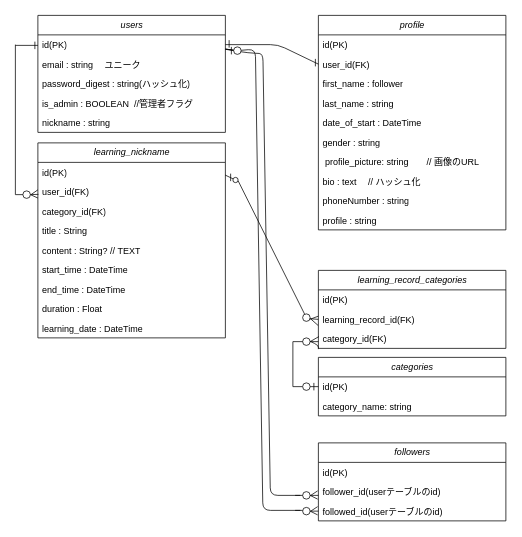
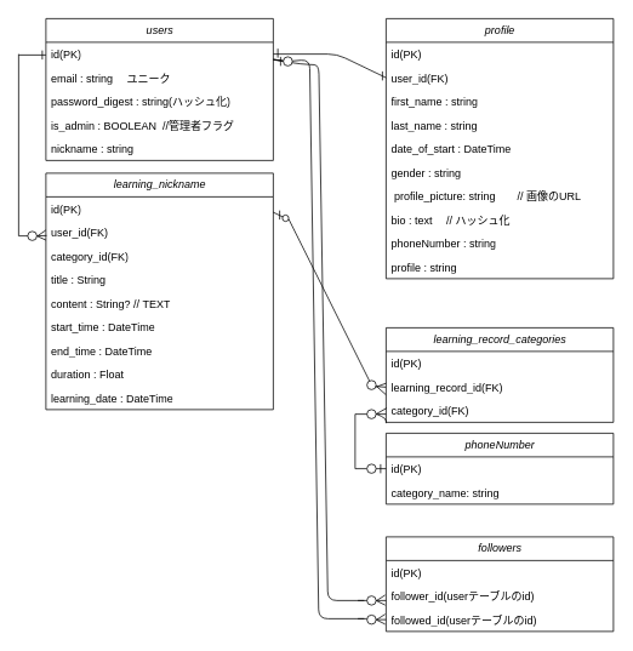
- <mxCell id="11" value="&lt;span style=&quot;color: rgb(0, 0, 0);&quot;&gt;first_name&amp;nbsp;: follower&lt;/span&gt;" style="text;strokeColor=none;fillColor=none;align=left;verticalAlign=top;spacingLeft=4;spacingRight=4;overflow=hidden;rotatable=0;points=[[0,0.5],[1,0.5]];portConstraint=eastwest;whiteSpace=wrap;html=1;" vertex="1" parent="8"><mxGeometry y="78" width="250" height="26" as="geometry" /></mxCell>
+ <mxCell id="11" value="&lt;span style=&quot;color: rgb(0, 0, 0);&quot;&gt;first_name&amp;nbsp;: string&lt;/span&gt;" style="text;strokeColor=none;fillColor=none;align=left;verticalAlign=top;spacingLeft=4;spacingRight=4;overflow=hidden;rotatable=0;points=[[0,0.5],[1,0.5]];portConstraint=eastwest;whiteSpace=wrap;html=1;" vertex="1" parent="8"><mxGeometry y="78" width="250" height="26" as="geometry" /></mxCell>
- <mxCell id="29" value="categories" style="swimlane;fontStyle=2;childLayout=stackLayout;horizontal=1;startSize=26;fillColor=none;horizontalStack=0;resizeParent=1;resizeParentMax=0;resizeLast=0;collapsible=1;marginBottom=0;html=1;" vertex="1" parent="1"><mxGeometry x="424" y="476" width="250" height="78" as="geometry"><mxRectangle x="150" y="150" width="70" height="30" as="alternateBounds" /></mxGeometry></mxCell>
+ <mxCell id="29" value="phoneNumber" style="swimlane;fontStyle=2;childLayout=stackLayout;horizontal=1;startSize=26;fillColor=none;horizontalStack=0;resizeParent=1;resizeParentMax=0;resizeLast=0;collapsible=1;marginBottom=0;html=1;" vertex="1" parent="1"><mxGeometry x="424" y="476" width="250" height="78" as="geometry"><mxRectangle x="150" y="150" width="70" height="30" as="alternateBounds" /></mxGeometry></mxCell>
